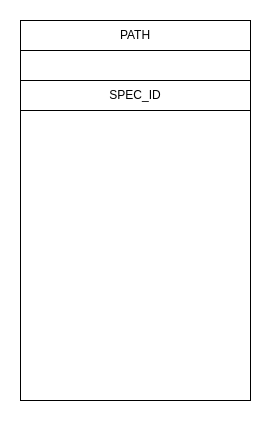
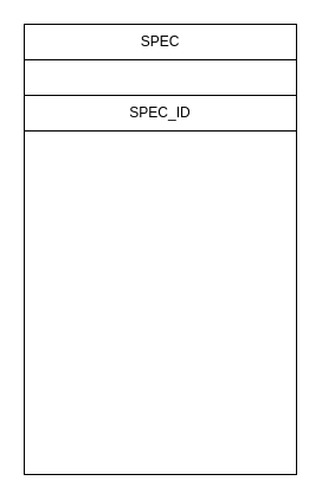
- <mxCell id="3" value="PATH" style="rounded=0;whiteSpace=wrap;html=1;" vertex="1" parent="1"><mxGeometry x="20" y="20" width="230" height="30" as="geometry" /></mxCell>
+ <mxCell id="3" value="SPEC" style="rounded=0;whiteSpace=wrap;html=1;" vertex="1" parent="1"><mxGeometry x="20" y="20" width="230" height="30" as="geometry" /></mxCell>
